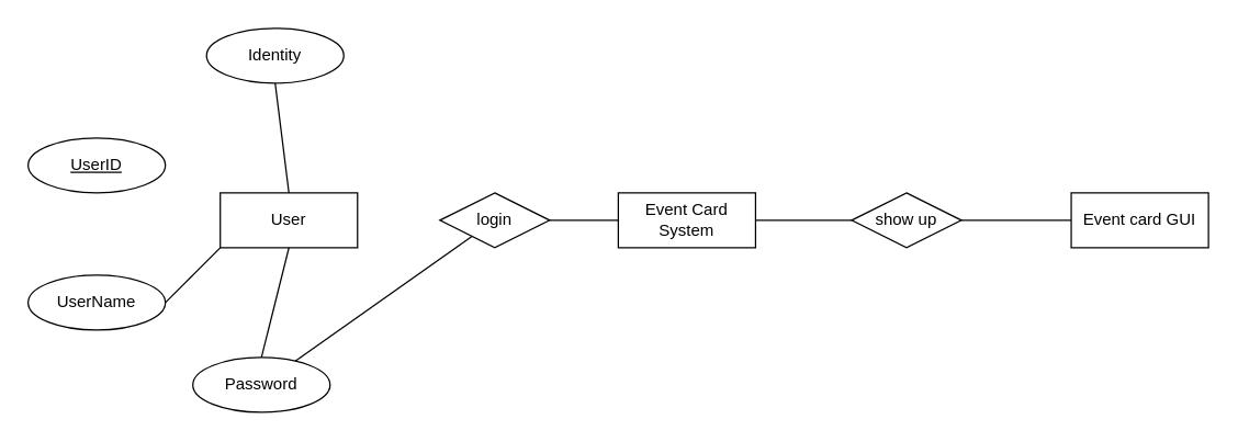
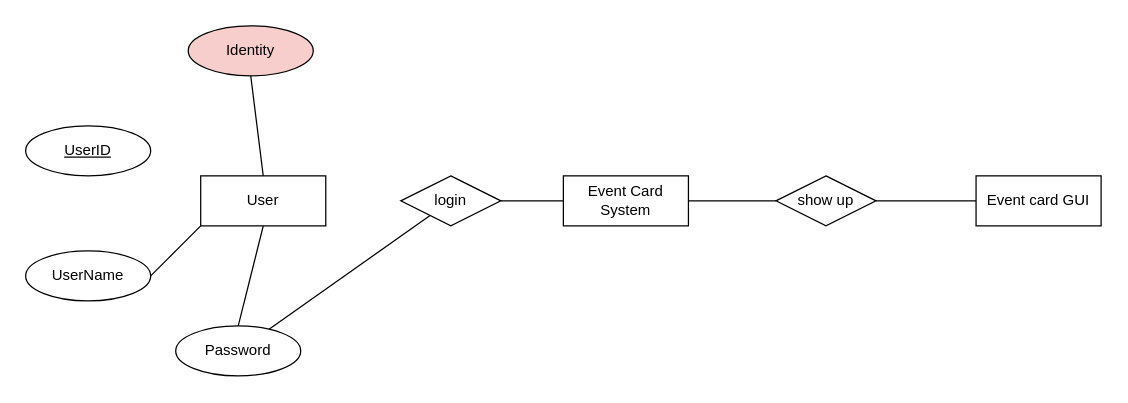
- <mxCell id="6" value="Identity" style="ellipse;whiteSpace=wrap;html=1;align=center;" parent="1" vertex="1"><mxGeometry x="150" y="20" width="100" height="40" as="geometry" /></mxCell>
+ <mxCell id="6" value="Identity" style="ellipse;whiteSpace=wrap;html=1;align=center;fillColor=#f8cecc;" parent="1" vertex="1"><mxGeometry x="150" y="20" width="100" height="40" as="geometry" /></mxCell>
